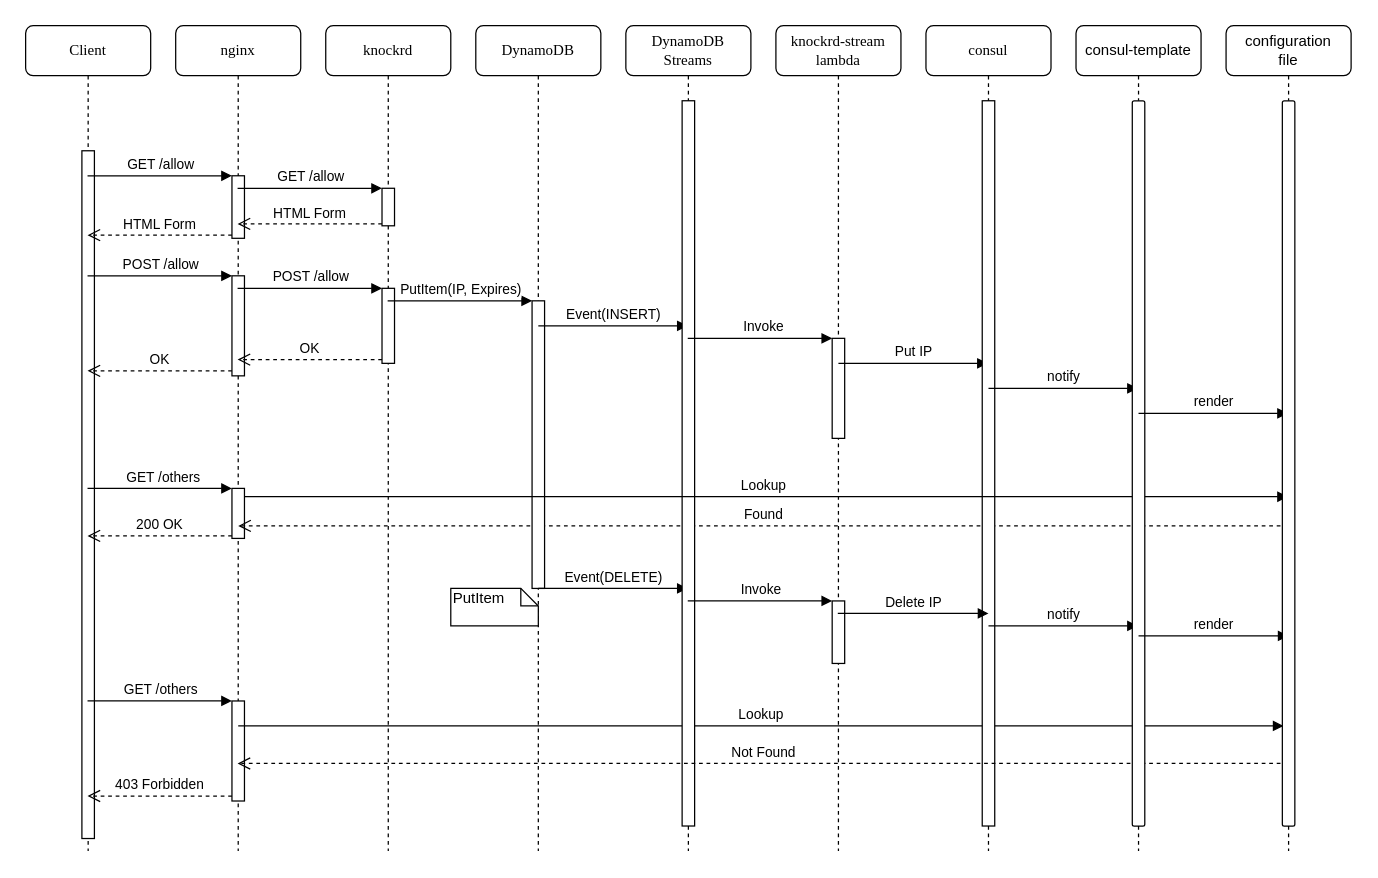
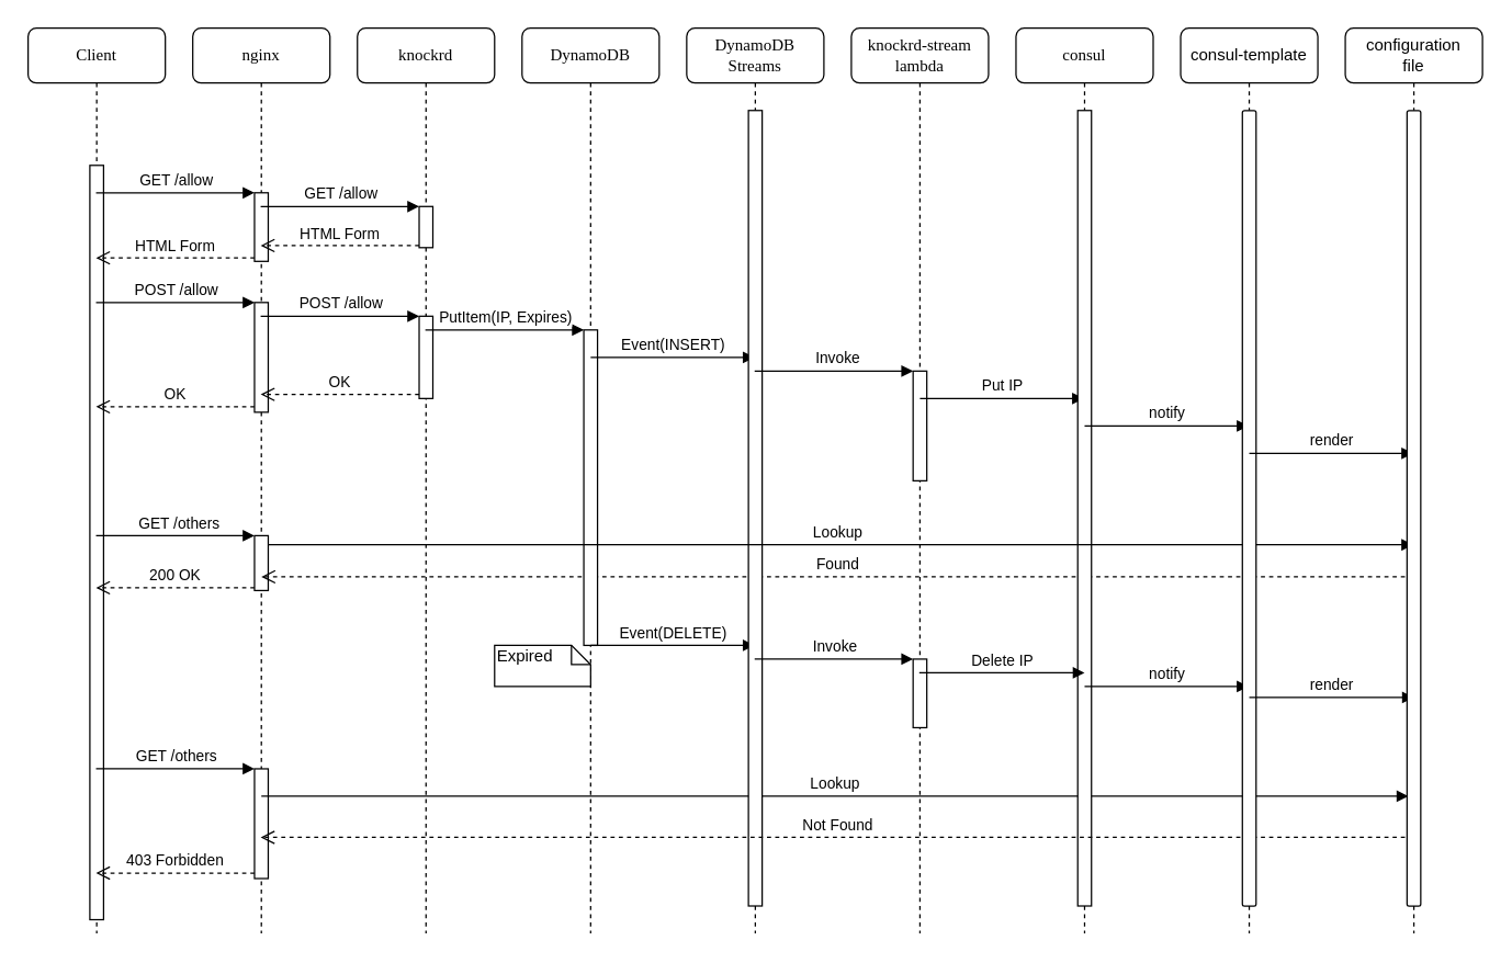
- <mxCell id="41" value="PutItem" style="shape=note;whiteSpace=wrap;html=1;size=14;verticalAlign=top;align=left;spacingTop=-6;" parent="1" vertex="1"><mxGeometry x="360" y="470" width="70" height="30" as="geometry" /></mxCell>
+ <mxCell id="41" value="Expired" style="shape=note;whiteSpace=wrap;html=1;size=14;verticalAlign=top;align=left;spacingTop=-6;" parent="1" vertex="1"><mxGeometry x="360" y="470" width="70" height="30" as="geometry" /></mxCell>
